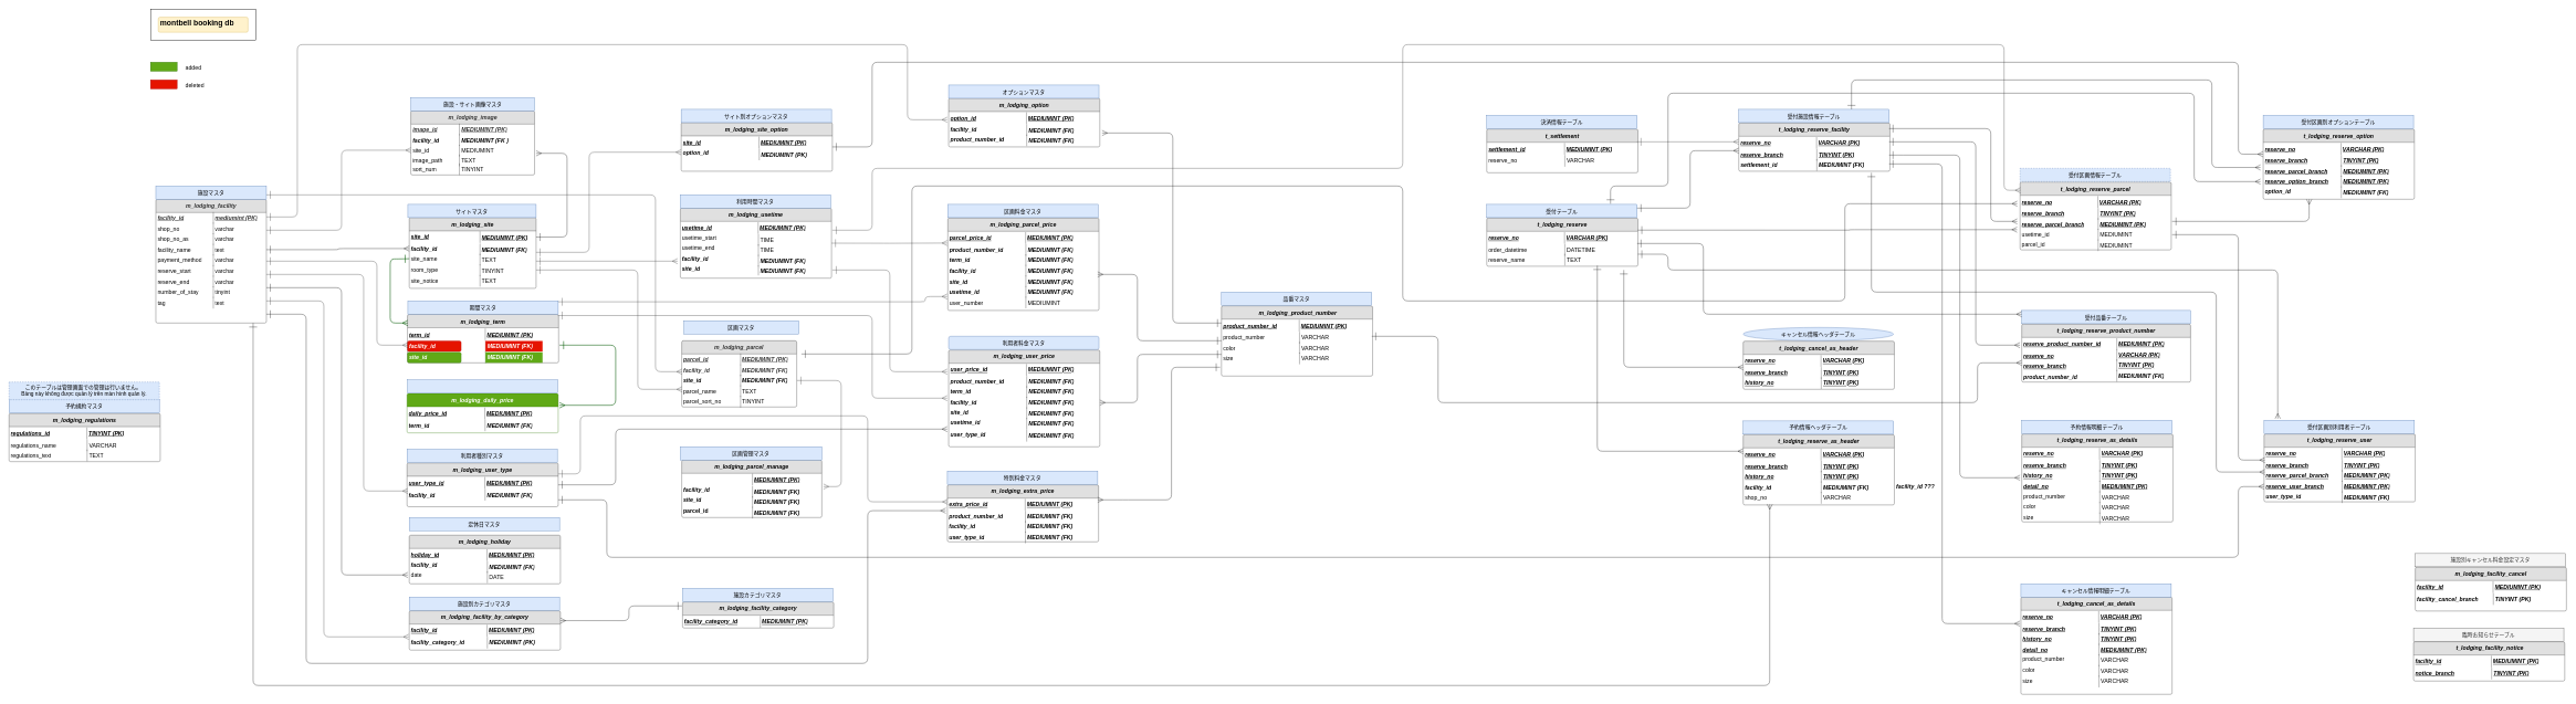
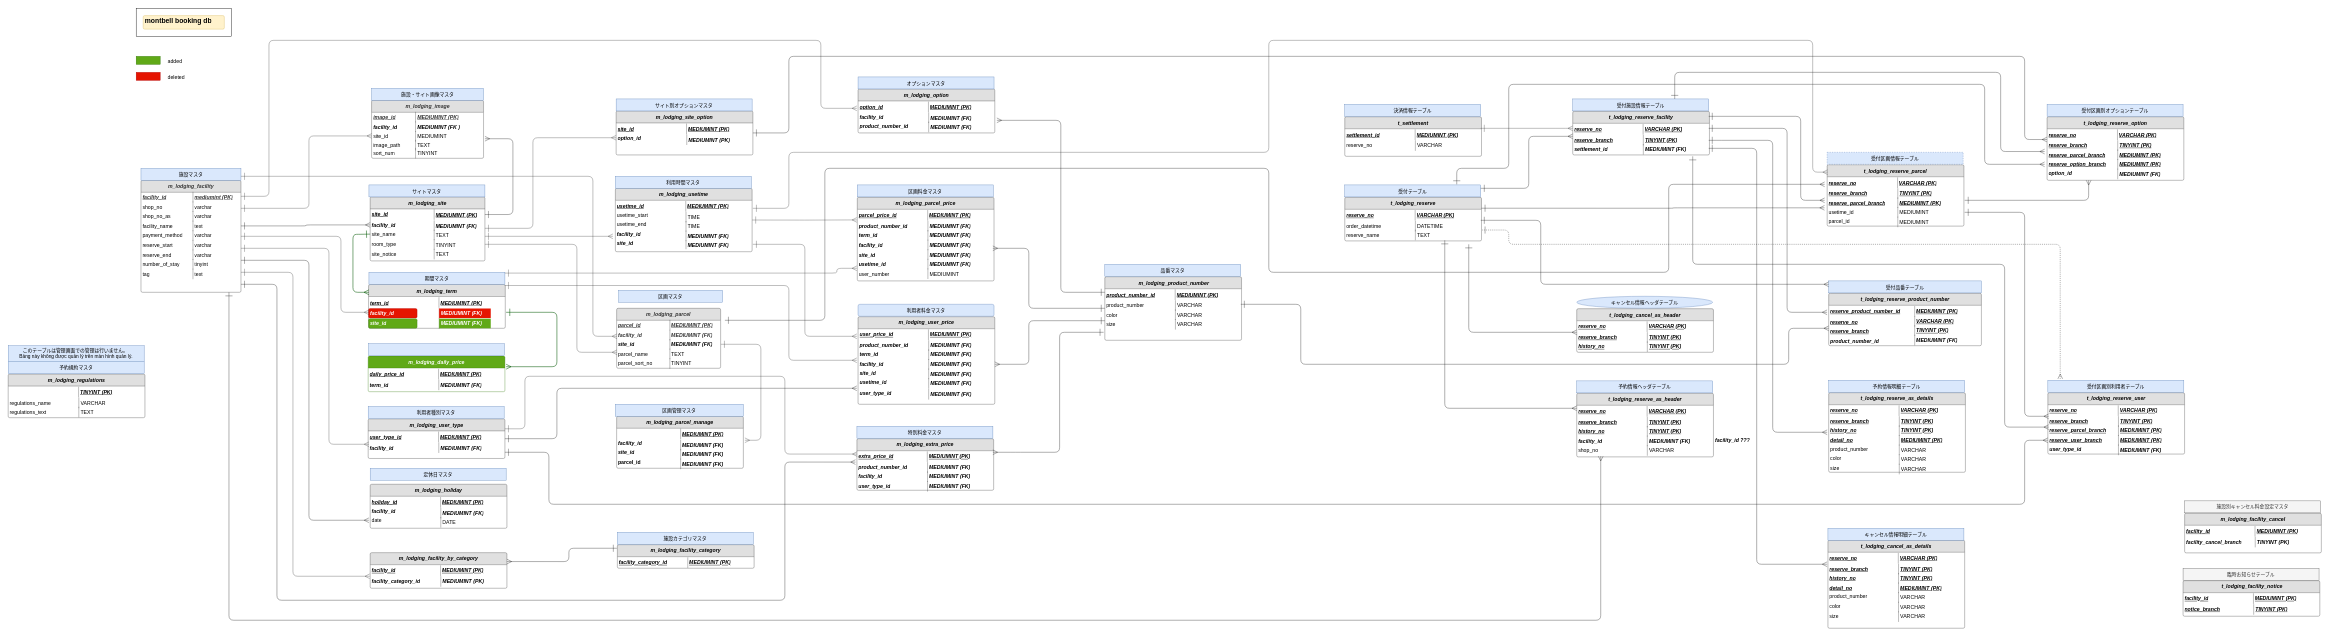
- <mxCell id="365" value="" style="html=1;jettySize=18;whiteSpace=wrap;fontSize=13;strokeColor=#000000;strokeOpacity=100;strokeWidth=0.8;rounded=1;arcSize=24;edgeStyle=orthogonalEdgeStyle;startArrow=ERmany;startSize=10;;endArrow=ERone;endSize=16;;exitX=0.091;exitY=-0.118;exitDx=0;exitDy=0;exitPerimeter=0;entryX=1;entryY=0.75;entryDx=0;entryDy=0;" edge="1" parent="1" source="231" target="200"><mxGeometry width="100" height="100" relative="1" as="geometry"><Array as="points"><mxPoint x="5151" y="610" /><mxPoint x="3772" y="610" /><mxPoint x="3772" y="574" /></Array><mxPoint x="5212" y="620" as="sourcePoint" /><mxPoint x="3702" y="550" as="targetPoint" /></mxGeometry></mxCell>
+ <mxCell id="365" value="" style="html=1;jettySize=18;whiteSpace=wrap;fontSize=13;strokeColor=#000000;strokeOpacity=100;strokeWidth=0.8;rounded=1;arcSize=24;edgeStyle=orthogonalEdgeStyle;startArrow=ERmany;startSize=10;endArrow=ERone;endSize=16;exitX=0.091;exitY=-0.118;exitDx=0;exitDy=0;exitPerimeter=0;entryX=1;entryY=0.75;entryDx=0;entryDy=0;dashed=1;" edge="1" parent="1" source="231" target="200"><mxGeometry width="100" height="100" relative="1" as="geometry"><Array as="points"><mxPoint x="5151" y="610" /><mxPoint x="3772" y="610" /><mxPoint x="3772" y="574" /></Array><mxPoint x="5212" y="620" as="sourcePoint" /><mxPoint x="3702" y="550" as="targetPoint" /></mxGeometry></mxCell>
- <mxCell id="199" value="&lt;div&gt;このテーブルは管理画面での管理は行いません。&amp;nbsp;&lt;/div&gt;&lt;div&gt;Bảng này không được quản lý trên màn hình quản lý.&lt;/div&gt;" style="rounded=0;whiteSpace=wrap;html=1;fillColor=#dae8fc;strokeColor=#6c8ebf;fontColor=#000000;dashed=1;" vertex="1" parent="1"><mxGeometry x="20" y="863.5" width="340" height="40" as="geometry" /></mxCell>
+ <mxCell id="199" value="&lt;div&gt;このテーブルは管理画面での管理は行いません。&amp;nbsp;&lt;/div&gt;&lt;div&gt;Bảng này không được quản lý trên màn hình quản lý.&lt;/div&gt;" style="rounded=0;whiteSpace=wrap;html=1;fillColor=#dae8fc;strokeColor=#6c8ebf;fontColor=#000000;" vertex="1" parent="1"><mxGeometry x="20" y="863.5" width="340" height="40" as="geometry" /></mxCell>
- <mxCell id="182" value="regulations_id" style="strokeColor=none;part=1;resizeHeight=0;align=left;verticalAlign=top;spacingLeft=4;spacingRight=4;overflow=hidden;rotatable=0;points=[[0,0.5],[1,0.5]];portConstraint=eastwest;whiteSpace=wrap;swimlaneFillColor=#ffffff;whiteSpace=wrap;fontSize=13;fontColor=#000000;fontStyle=7;fillColor=none;strokeOpacity=100;fillOpacity=100;whiteSpace=wrap;spacing=0;rounded=1;absoluteArcSize=1;arcSize=7.5;strokeWidth=0.8;" vertex="1" parent="181"><mxGeometry y="33" width="140" height="24" as="geometry" /></mxCell>
- <mxCell id="144" value="&lt;span&gt;施設別カテゴリマスタ&lt;/span&gt;" style="rounded=0;whiteSpace=wrap;html=1;fillColor=#dae8fc;strokeColor=#6c8ebf;fontColor=#000000;" vertex="1" parent="1"><mxGeometry x="925.11" y="1350" width="340" height="30" as="geometry" /></mxCell>
